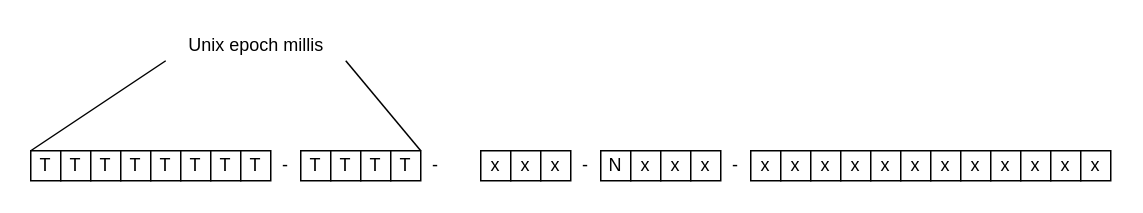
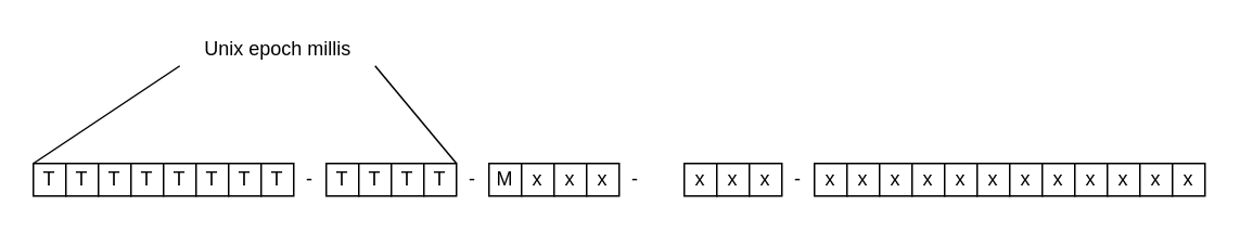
+ <mxCell id="18" value="M" style="whiteSpace=wrap;html=1;aspect=fixed;" vertex="1" parent="1"><mxGeometry x="300" y="100" width="20" height="20" as="geometry" /></mxCell>
- <mxCell id="34" value="N" style="whiteSpace=wrap;html=1;aspect=fixed;" vertex="1" parent="1"><mxGeometry x="400" y="100" width="20" height="20" as="geometry" /></mxCell>
